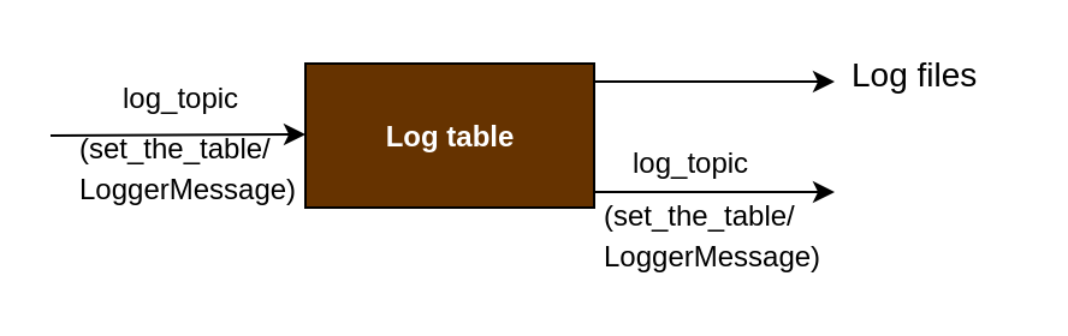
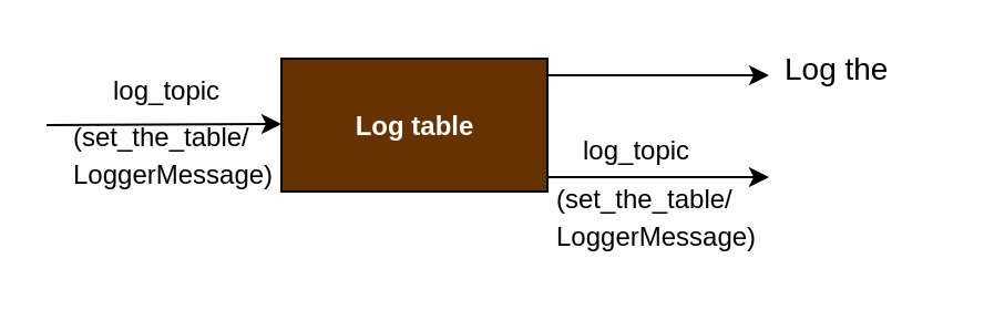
- <mxCell id="6" value="Log files" style="text;html=1;resizable=0;points=[];autosize=1;align=left;verticalAlign=top;spacingTop=-4;fontSize=14;" parent="1" vertex="1"><mxGeometry x="351.5" y="20" width="70" height="20" as="geometry" /></mxCell>
+ <mxCell id="6" value="Log the" style="text;html=1;resizable=0;points=[];autosize=1;align=left;verticalAlign=top;spacingTop=-4;fontSize=14;" parent="1" vertex="1"><mxGeometry x="351.5" y="20" width="70" height="20" as="geometry" /></mxCell>
